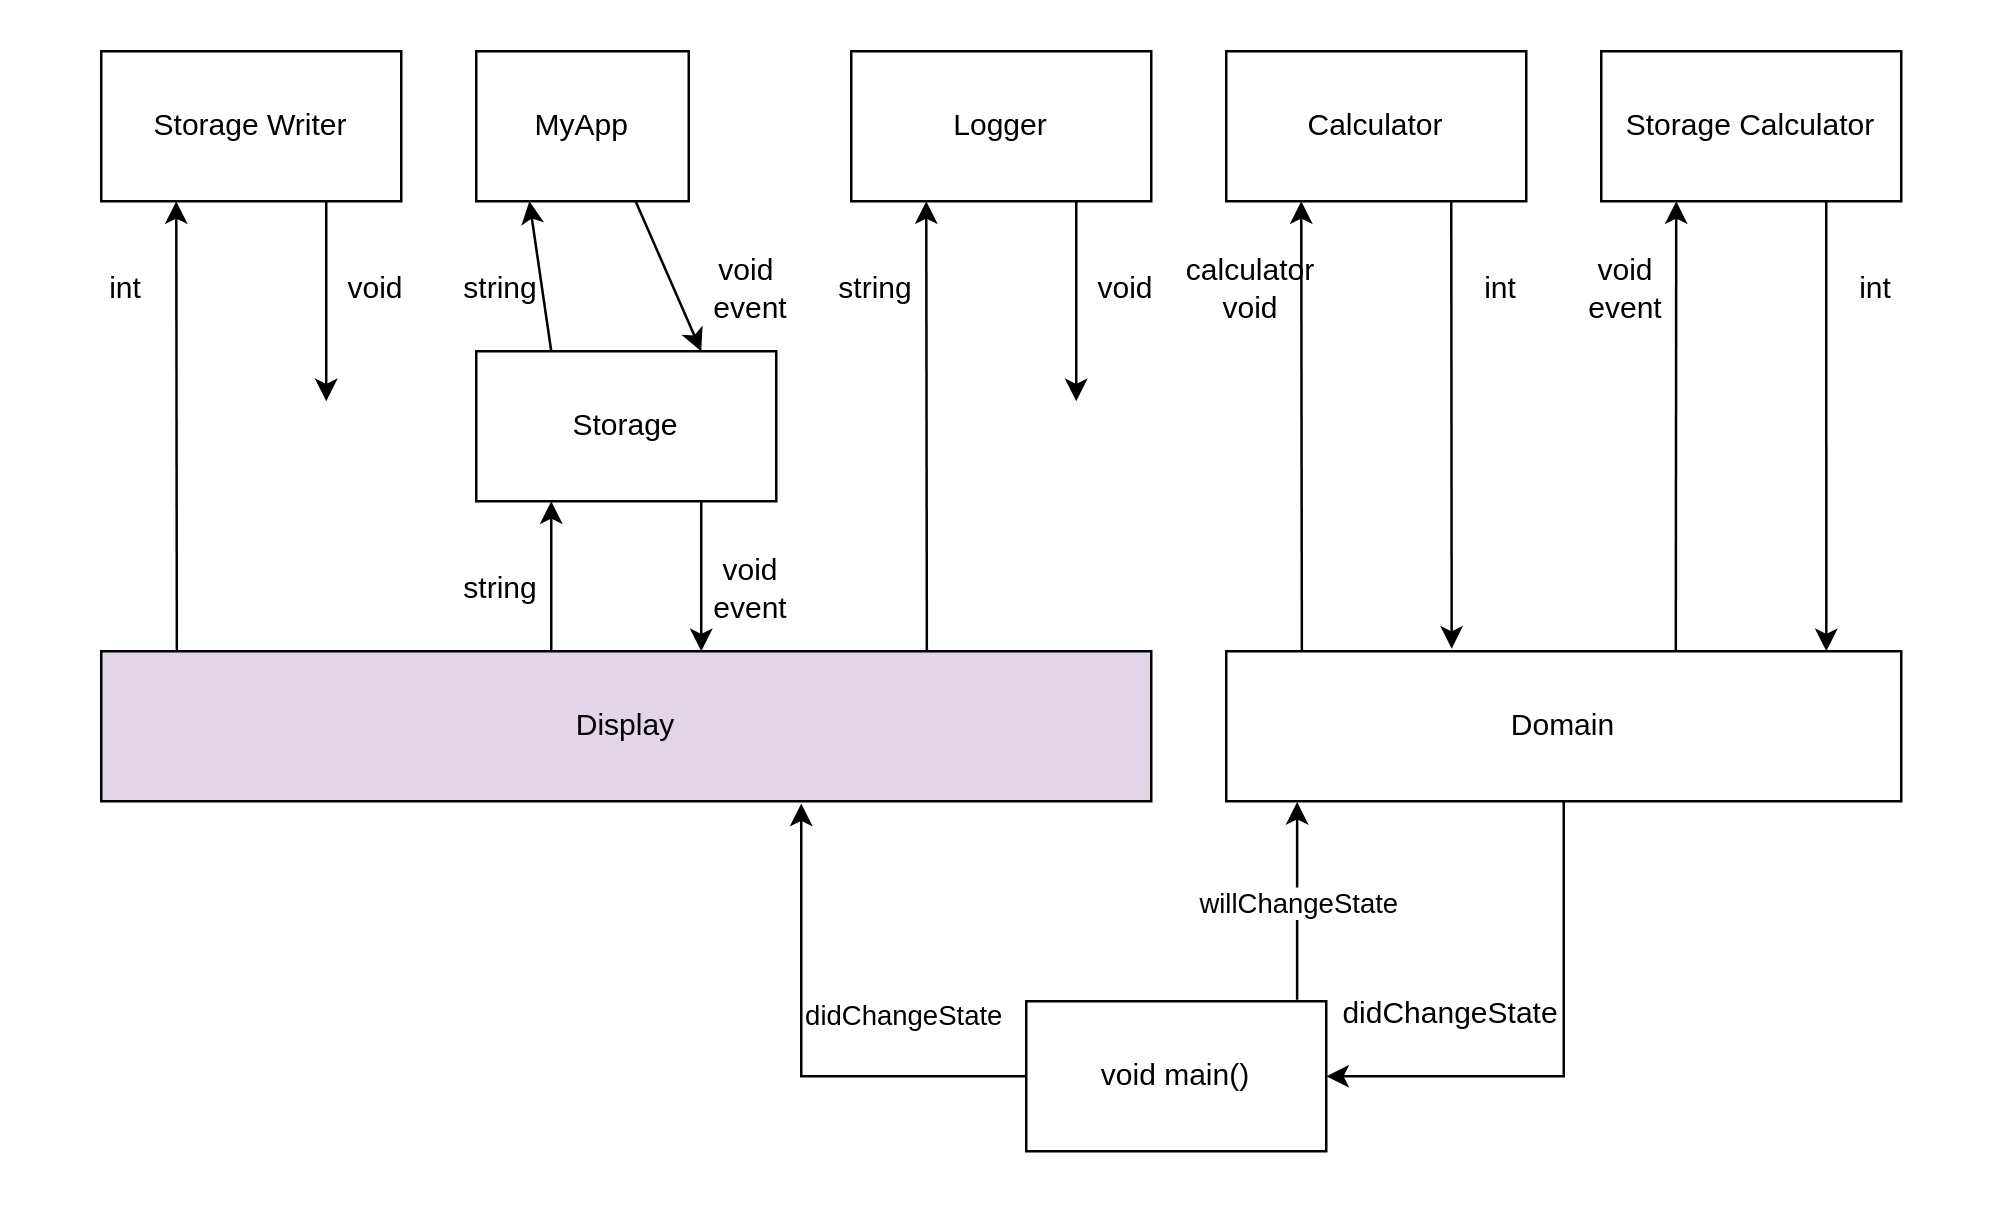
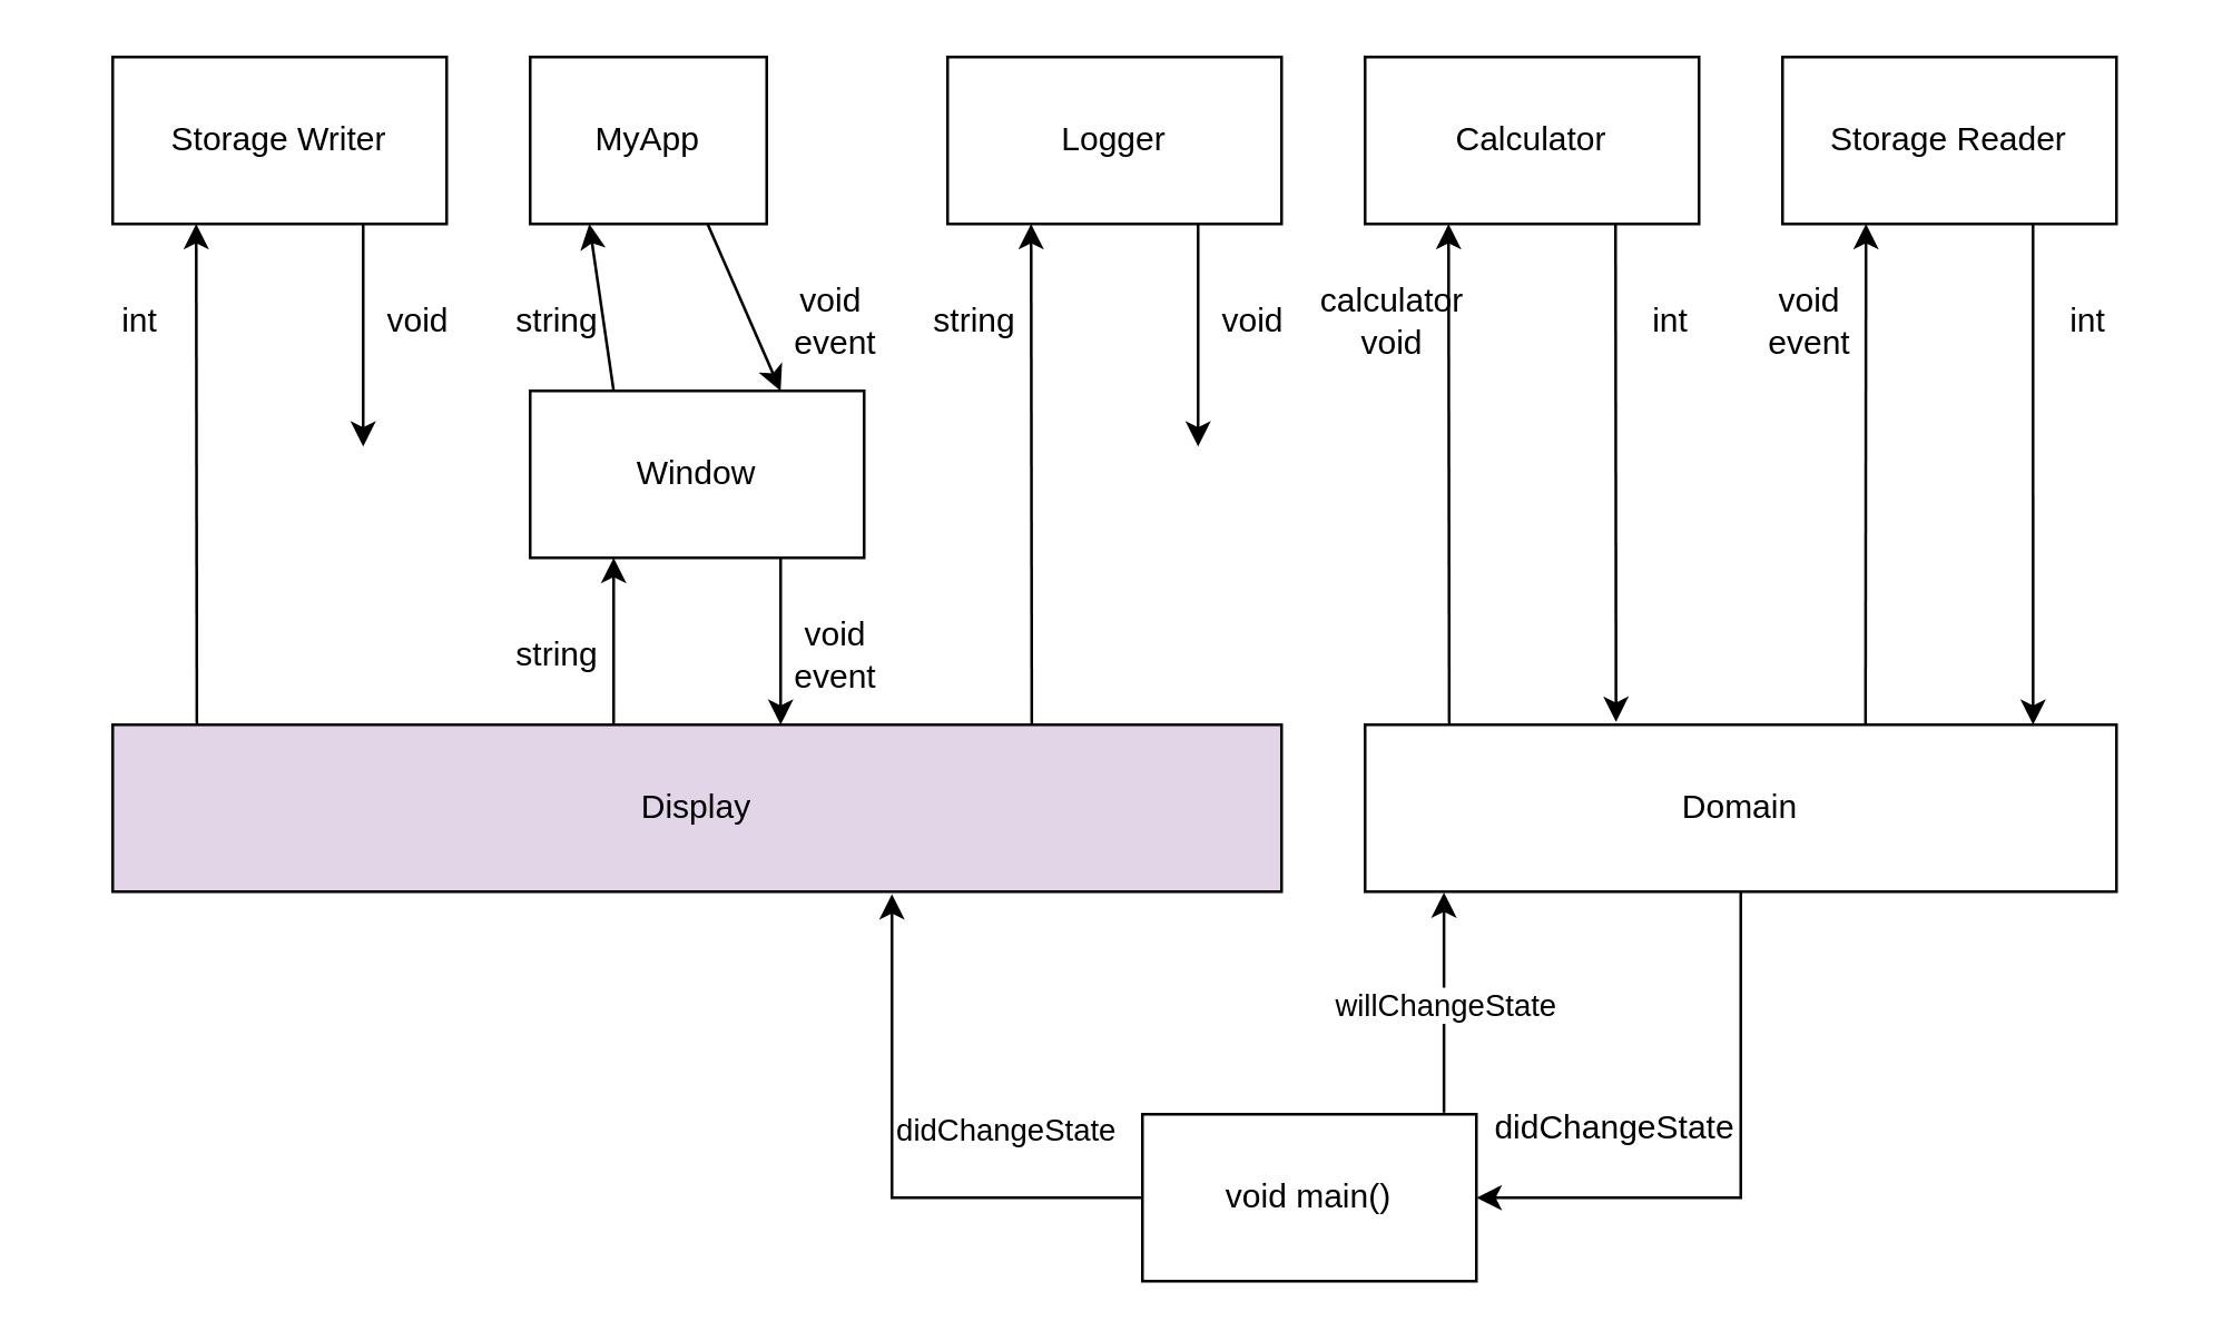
- <mxCell id="5" value="Storage Calculator" style="rounded=0;whiteSpace=wrap;html=1;" parent="1" vertex="1"><mxGeometry x="640" y="20" width="120" height="60" as="geometry" /></mxCell>
+ <mxCell id="5" value="Storage Reader" style="rounded=0;whiteSpace=wrap;html=1;" parent="1" vertex="1"><mxGeometry x="640" y="20" width="120" height="60" as="geometry" /></mxCell>
- <mxCell id="19" value="Storage" style="rounded=0;whiteSpace=wrap;html=1;" parent="1" vertex="1"><mxGeometry x="190" y="140" width="120" height="60" as="geometry" /></mxCell>
+ <mxCell id="19" value="Window" style="rounded=0;whiteSpace=wrap;html=1;" parent="1" vertex="1"><mxGeometry x="190" y="140" width="120" height="60" as="geometry" /></mxCell>
